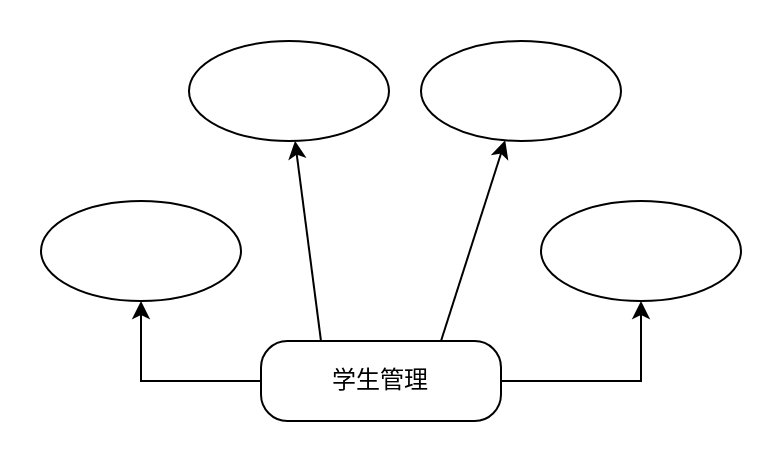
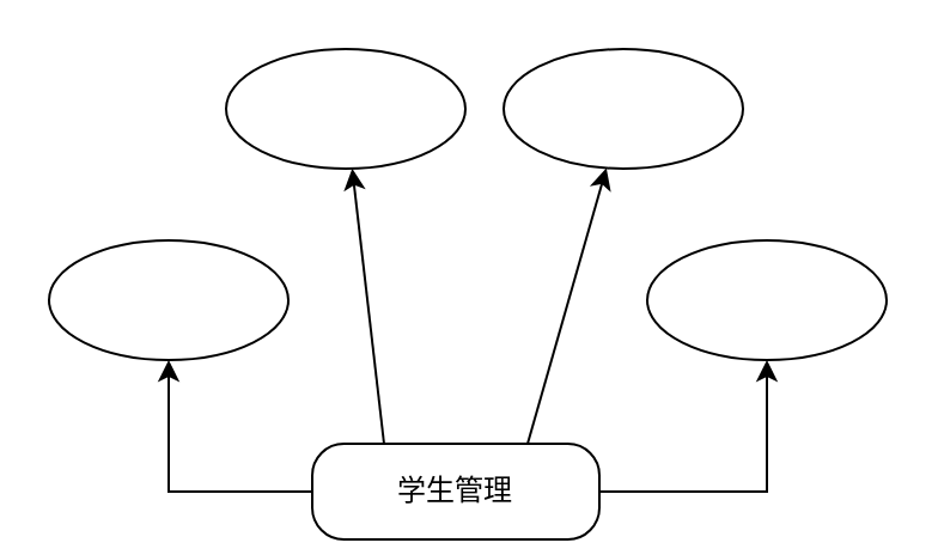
- <mxCell id="6" value="学生管理" style="rounded=1;arcSize=33;whiteSpace=wrap;html=1;align=center;" vertex="1" parent="1"><mxGeometry x="130" y="170" width="120" height="40" as="geometry" /></mxCell>
+ <mxCell id="6" value="学生管理" style="rounded=1;arcSize=33;whiteSpace=wrap;html=1;align=center;" vertex="1" parent="1"><mxGeometry x="130" y="185" width="120" height="40" as="geometry" /></mxCell>
